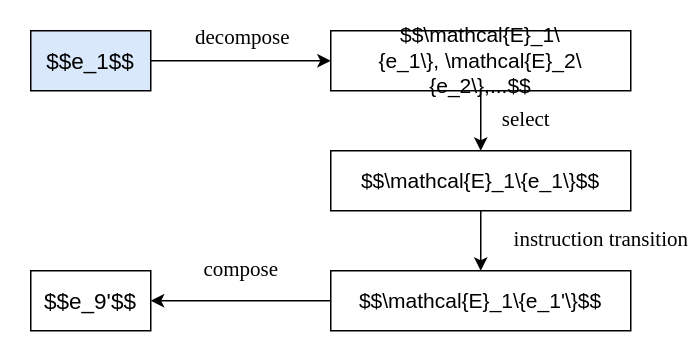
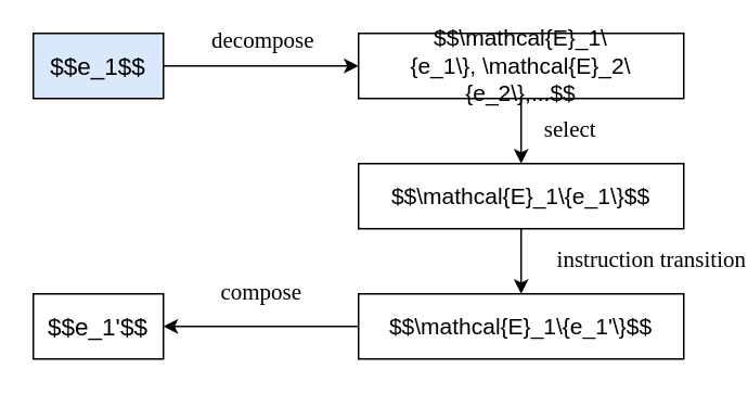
- <mxCell id="10" value="&lt;p&gt;&lt;font style=&quot;font-size: 15px&quot;&gt;$$e_9'$$&lt;/font&gt;&lt;/p&gt;" style="rounded=0;whiteSpace=wrap;html=1;verticalAlign=middle;align=center;labelBackgroundColor=none;" parent="1" vertex="1"><mxGeometry x="20" y="180" width="80" height="40" as="geometry" /></mxCell>
+ <mxCell id="10" value="&lt;p&gt;&lt;font style=&quot;font-size: 15px&quot;&gt;$$e_1'$$&lt;/font&gt;&lt;/p&gt;" style="rounded=0;whiteSpace=wrap;html=1;verticalAlign=middle;align=center;labelBackgroundColor=none;" parent="1" vertex="1"><mxGeometry x="20" y="180" width="80" height="40" as="geometry" /></mxCell>
